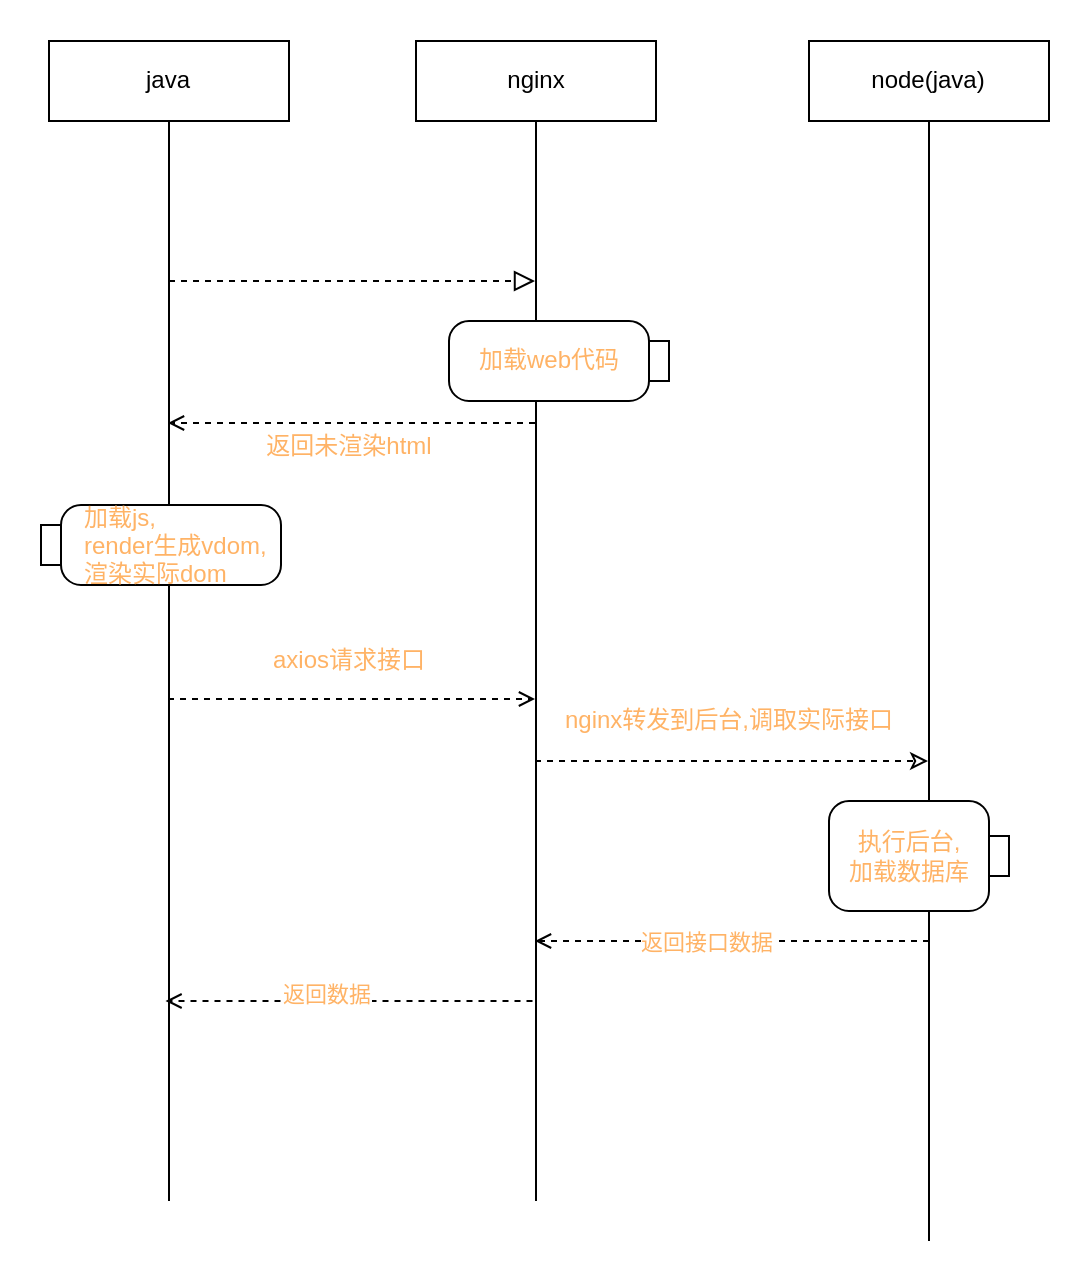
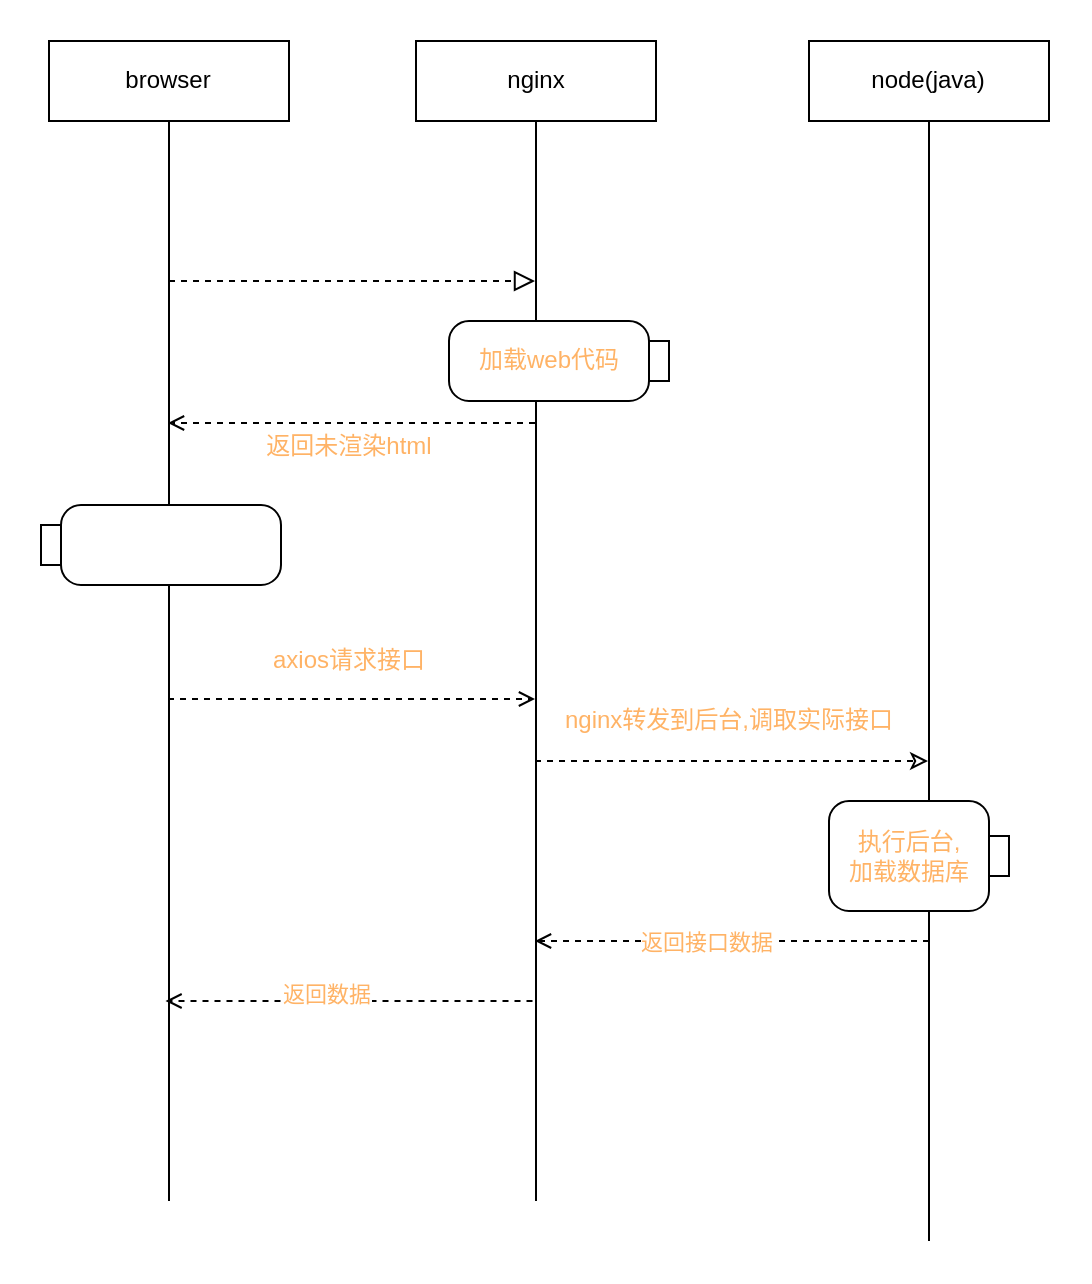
- <mxCell id="7" value="java" style="shape=umlLifeline;perimeter=lifelinePerimeter;whiteSpace=wrap;html=1;container=1;collapsible=0;recursiveResize=0;outlineConnect=0;lifelineDashed=0;" vertex="1" parent="1"><mxGeometry x="24" y="20" width="120" height="580" as="geometry" /></mxCell>
+ <mxCell id="7" value="browser" style="shape=umlLifeline;perimeter=lifelinePerimeter;whiteSpace=wrap;html=1;container=1;collapsible=0;recursiveResize=0;outlineConnect=0;lifelineDashed=0;" vertex="1" parent="1"><mxGeometry x="24" y="20" width="120" height="580" as="geometry" /></mxCell>
- <mxCell id="13" value="加载js,&#10;render生成vdom,&#10;渲染实际dom" style="text;verticalAlign=middle;align=left;fontColor=#FFB366;" vertex="1" parent="12"><mxGeometry x="20" width="100" height="40" as="geometry" /></mxCell>
